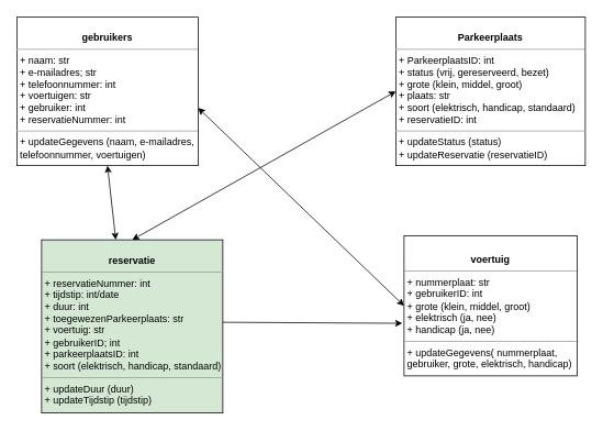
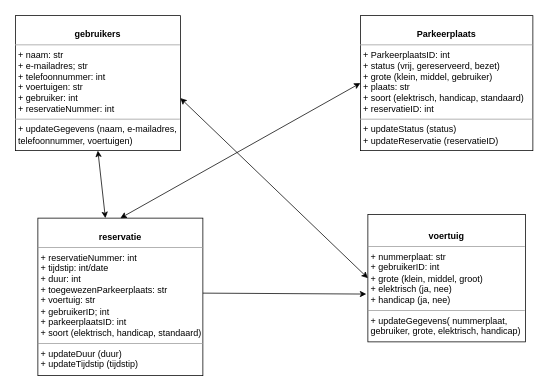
- <mxCell id="3" value="&lt;p style=&quot;margin:0px;margin-top:4px;text-align:center;&quot;&gt;&lt;br&gt;&lt;b&gt;Parkeerplaats&lt;/b&gt;&lt;/p&gt;&lt;hr size=&quot;1&quot;&gt;&lt;p style=&quot;margin:0px;margin-left:4px;&quot;&gt;+ ParkeerplaatsID: int&lt;br&gt;+ status (vrij, gereserveerd, bezet)&lt;/p&gt;&lt;p style=&quot;margin:0px;margin-left:4px;&quot;&gt;+ grote (klein, middel, groot)&lt;/p&gt;&lt;p style=&quot;margin:0px;margin-left:4px;&quot;&gt;+ plaats: str&amp;nbsp;&lt;/p&gt;&lt;p style=&quot;margin:0px;margin-left:4px;&quot;&gt;+ soort (elektrisch, handicap, standaard)&lt;/p&gt;&lt;p style=&quot;margin:0px;margin-left:4px;&quot;&gt;+ reservatieID: int&lt;/p&gt;&lt;hr size=&quot;1&quot;&gt;&lt;p style=&quot;margin:0px;margin-left:4px;&quot;&gt;+ updateStatus (status)&lt;br&gt;&lt;/p&gt;&lt;p style=&quot;margin:0px;margin-left:4px;&quot;&gt;+ updateReservatie (reservatieID)&lt;/p&gt;" style="verticalAlign=top;align=left;overflow=fill;fontSize=12;fontFamily=Helvetica;html=1;rounded=0;shadow=0;comic=0;labelBackgroundColor=none;strokeWidth=1" vertex="1" parent="1"><mxGeometry x="480" y="20" width="230" height="180" as="geometry" /></mxCell>
+ <mxCell id="3" value="&lt;p style=&quot;margin:0px;margin-top:4px;text-align:center;&quot;&gt;&lt;br&gt;&lt;b&gt;Parkeerplaats&lt;/b&gt;&lt;/p&gt;&lt;hr size=&quot;1&quot;&gt;&lt;p style=&quot;margin:0px;margin-left:4px;&quot;&gt;+ ParkeerplaatsID: int&lt;br&gt;+ status (vrij, gereserveerd, bezet)&lt;/p&gt;&lt;p style=&quot;margin:0px;margin-left:4px;&quot;&gt;+ grote (klein, middel, gebruiker)&lt;/p&gt;&lt;p style=&quot;margin:0px;margin-left:4px;&quot;&gt;+ plaats: str&amp;nbsp;&lt;/p&gt;&lt;p style=&quot;margin:0px;margin-left:4px;&quot;&gt;+ soort (elektrisch, handicap, standaard)&lt;/p&gt;&lt;p style=&quot;margin:0px;margin-left:4px;&quot;&gt;+ reservatieID: int&lt;/p&gt;&lt;hr size=&quot;1&quot;&gt;&lt;p style=&quot;margin:0px;margin-left:4px;&quot;&gt;+ updateStatus (status)&lt;br&gt;&lt;/p&gt;&lt;p style=&quot;margin:0px;margin-left:4px;&quot;&gt;+ updateReservatie (reservatieID)&lt;/p&gt;" style="verticalAlign=top;align=left;overflow=fill;fontSize=12;fontFamily=Helvetica;html=1;rounded=0;shadow=0;comic=0;labelBackgroundColor=none;strokeWidth=1" vertex="1" parent="1"><mxGeometry x="480" y="20" width="230" height="180" as="geometry" /></mxCell>
- <mxCell id="4" value="&lt;p style=&quot;margin:0px;margin-top:4px;text-align:center;&quot;&gt;&lt;br&gt;&lt;b&gt;reservatie&lt;/b&gt;&lt;/p&gt;&lt;hr size=&quot;1&quot;&gt;&lt;p style=&quot;margin:0px;margin-left:4px;&quot;&gt;+ reservatieNummer: int&amp;nbsp;&lt;br&gt;+ tijdstip: int/date&lt;/p&gt;&lt;p style=&quot;margin:0px;margin-left:4px;&quot;&gt;+ duur: int&lt;/p&gt;&lt;p style=&quot;margin:0px;margin-left:4px;&quot;&gt;+ toegewezenParkeerplaats: str&lt;/p&gt;&lt;p style=&quot;margin:0px;margin-left:4px;&quot;&gt;+ voertuig: str&lt;/p&gt;&lt;p style=&quot;margin:0px;margin-left:4px;&quot;&gt;+ gebruikerID; int&lt;/p&gt;&lt;p style=&quot;margin:0px;margin-left:4px;&quot;&gt;+ parkeerplaatsID: int&lt;/p&gt;&lt;p style=&quot;margin:0px;margin-left:4px;&quot;&gt;+ soort (elektrisch, handicap, standaard)&lt;/p&gt;&lt;hr size=&quot;1&quot;&gt;&lt;p style=&quot;margin:0px;margin-left:4px;&quot;&gt;+ updateDuur (duur)&lt;br&gt;+ updateTijdstip (tijdstip)&lt;/p&gt;" style="verticalAlign=top;align=left;overflow=fill;fontSize=12;fontFamily=Helvetica;html=1;rounded=0;shadow=0;comic=0;labelBackgroundColor=none;strokeWidth=1;fillColor=#d5e8d4;" vertex="1" parent="1"><mxGeometry x="50" y="290" width="220" height="210" as="geometry" /></mxCell>
+ <mxCell id="4" value="&lt;p style=&quot;margin:0px;margin-top:4px;text-align:center;&quot;&gt;&lt;br&gt;&lt;b&gt;reservatie&lt;/b&gt;&lt;/p&gt;&lt;hr size=&quot;1&quot;&gt;&lt;p style=&quot;margin:0px;margin-left:4px;&quot;&gt;+ reservatieNummer: int&amp;nbsp;&lt;br&gt;+ tijdstip: int/date&lt;/p&gt;&lt;p style=&quot;margin:0px;margin-left:4px;&quot;&gt;+ duur: int&lt;/p&gt;&lt;p style=&quot;margin:0px;margin-left:4px;&quot;&gt;+ toegewezenParkeerplaats: str&lt;/p&gt;&lt;p style=&quot;margin:0px;margin-left:4px;&quot;&gt;+ voertuig: str&lt;/p&gt;&lt;p style=&quot;margin:0px;margin-left:4px;&quot;&gt;+ gebruikerID; int&lt;/p&gt;&lt;p style=&quot;margin:0px;margin-left:4px;&quot;&gt;+ parkeerplaatsID: int&lt;/p&gt;&lt;p style=&quot;margin:0px;margin-left:4px;&quot;&gt;+ soort (elektrisch, handicap, standaard)&lt;/p&gt;&lt;hr size=&quot;1&quot;&gt;&lt;p style=&quot;margin:0px;margin-left:4px;&quot;&gt;+ updateDuur (duur)&lt;br&gt;+ updateTijdstip (tijdstip)&lt;/p&gt;" style="verticalAlign=top;align=left;overflow=fill;fontSize=12;fontFamily=Helvetica;html=1;rounded=0;shadow=0;comic=0;labelBackgroundColor=none;strokeWidth=1" vertex="1" parent="1"><mxGeometry x="50" y="290" width="220" height="210" as="geometry" /></mxCell>
